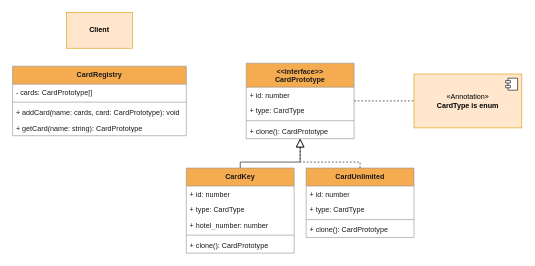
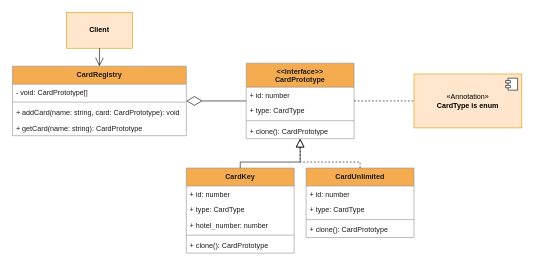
+ <mxCell id="30" value="" style="endArrow=open;endFill=1;endSize=12;html=1;rounded=0;" edge="1" parent="1" source="7" target="2"><mxGeometry width="160" relative="1" as="geometry"><mxPoint x="330" y="-40" as="sourcePoint" /><mxPoint x="490" y="-40" as="targetPoint" /></mxGeometry></mxCell>
- <mxCell id="3" value="- cards: CardPrototype[]" style="text;strokeColor=none;fillColor=none;align=left;verticalAlign=top;spacingLeft=4;spacingRight=4;overflow=hidden;rotatable=0;points=[[0,0.5],[1,0.5]];portConstraint=eastwest;whiteSpace=wrap;html=1;labelBackgroundColor=none;fontColor=#1A1A1A;" vertex="1" parent="2"><mxGeometry y="30" width="290" height="26" as="geometry" /></mxCell>
+ <mxCell id="3" value="- void: CardPrototype[]" style="text;strokeColor=none;fillColor=none;align=left;verticalAlign=top;spacingLeft=4;spacingRight=4;overflow=hidden;rotatable=0;points=[[0,0.5],[1,0.5]];portConstraint=eastwest;whiteSpace=wrap;html=1;labelBackgroundColor=none;fontColor=#1A1A1A;" vertex="1" parent="2"><mxGeometry y="30" width="290" height="26" as="geometry" /></mxCell>
+ <mxCell id="26" value="" style="endArrow=diamondThin;endFill=0;endSize=24;html=1;rounded=0;" edge="1" parent="1" source="8" target="2"><mxGeometry width="160" relative="1" as="geometry"><mxPoint x="60" y="330" as="sourcePoint" /><mxPoint x="220" y="330" as="targetPoint" /></mxGeometry></mxCell>
- <mxCell id="5" value="+ addCard(name: cards, card: CardPrototype): void" style="text;strokeColor=none;fillColor=none;align=left;verticalAlign=top;spacingLeft=4;spacingRight=4;overflow=hidden;rotatable=0;points=[[0,0.5],[1,0.5]];portConstraint=eastwest;whiteSpace=wrap;html=1;labelBackgroundColor=none;fontColor=#1A1A1A;" parent="2" vertex="1"><mxGeometry y="64" width="290" height="26" as="geometry" /></mxCell>
+ <mxCell id="5" value="+ addCard(name: string, card: CardPrototype): void" style="text;strokeColor=none;fillColor=none;align=left;verticalAlign=top;spacingLeft=4;spacingRight=4;overflow=hidden;rotatable=0;points=[[0,0.5],[1,0.5]];portConstraint=eastwest;whiteSpace=wrap;html=1;labelBackgroundColor=none;fontColor=#1A1A1A;" parent="2" vertex="1"><mxGeometry y="64" width="290" height="26" as="geometry" /></mxCell>
